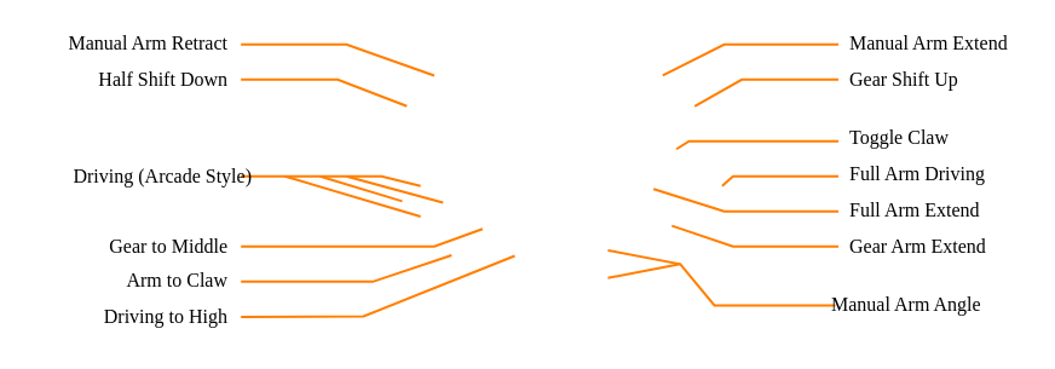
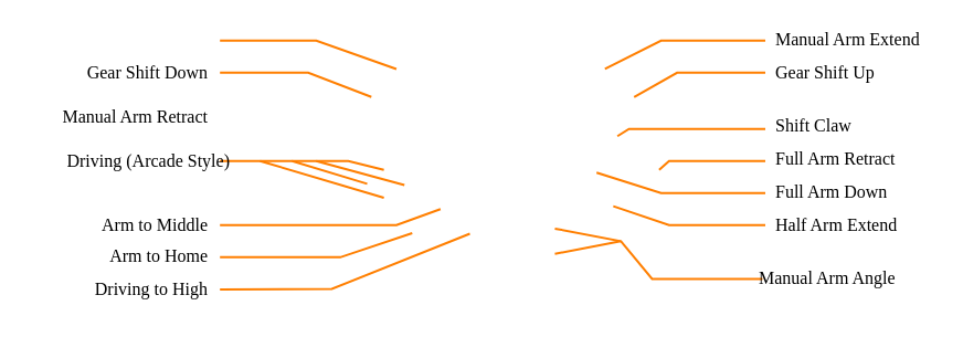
- <mxCell id="31" value="Manual Arm Retract" style="text;html=1;strokeColor=none;fillColor=none;align=right;verticalAlign=middle;whiteSpace=wrap;rounded=0;fontSize=16;fontFamily=FiraGO;fontColor=default;movable=1;resizable=1;rotatable=1;deletable=1;editable=1;connectable=1;" vertex="1" parent="2"><mxGeometry x="10" width="160" height="30" as="geometry" /></mxCell>
+ <mxCell id="31" value="Manual Arm Retract" style="text;html=1;strokeColor=none;fillColor=none;align=right;verticalAlign=middle;whiteSpace=wrap;rounded=0;fontSize=16;fontFamily=FiraGO;fontColor=default;movable=1;resizable=1;rotatable=1;deletable=1;editable=1;connectable=1;" vertex="1" parent="2"><mxGeometry x="10" y="70" width="160" height="30" as="geometry" /></mxCell>
- <mxCell id="30" value="Half Shift Down" style="text;html=1;strokeColor=none;fillColor=none;align=right;verticalAlign=middle;whiteSpace=wrap;rounded=0;fontSize=16;fontFamily=FiraGO;fontColor=default;movable=1;resizable=1;rotatable=1;deletable=1;editable=1;connectable=1;" vertex="1" parent="2"><mxGeometry x="10" y="30" width="160" height="30" as="geometry" /></mxCell>
+ <mxCell id="30" value="Gear Shift Down" style="text;html=1;strokeColor=none;fillColor=none;align=right;verticalAlign=middle;whiteSpace=wrap;rounded=0;fontSize=16;fontFamily=FiraGO;fontColor=default;movable=1;resizable=1;rotatable=1;deletable=1;editable=1;connectable=1;" vertex="1" parent="2"><mxGeometry x="10" y="30" width="160" height="30" as="geometry" /></mxCell>
- <mxCell id="33" value="Toggle Claw" style="text;html=1;strokeColor=none;fillColor=none;align=left;verticalAlign=middle;whiteSpace=wrap;rounded=0;fontSize=16;fontFamily=FiraGO;fontColor=default;movable=1;resizable=1;rotatable=1;deletable=1;editable=1;connectable=1;" vertex="1" parent="2"><mxGeometry x="680" y="78" width="100" height="30" as="geometry" /></mxCell>
+ <mxCell id="33" value="Shift Claw" style="text;html=1;strokeColor=none;fillColor=none;align=left;verticalAlign=middle;whiteSpace=wrap;rounded=0;fontSize=16;fontFamily=FiraGO;fontColor=default;movable=1;resizable=1;rotatable=1;deletable=1;editable=1;connectable=1;" vertex="1" parent="2"><mxGeometry x="680" y="78" width="100" height="30" as="geometry" /></mxCell>
- <mxCell id="24" value="Full Arm Driving" style="text;html=1;strokeColor=none;fillColor=none;align=left;verticalAlign=middle;whiteSpace=wrap;rounded=0;fontSize=16;fontFamily=FiraGO;fontColor=default;movable=1;resizable=1;rotatable=1;deletable=1;editable=1;connectable=1;" vertex="1" parent="2"><mxGeometry x="680" y="108" width="130" height="30" as="geometry" /></mxCell>
+ <mxCell id="24" value="Full Arm Retract" style="text;html=1;strokeColor=none;fillColor=none;align=left;verticalAlign=middle;whiteSpace=wrap;rounded=0;fontSize=16;fontFamily=FiraGO;fontColor=default;movable=1;resizable=1;rotatable=1;deletable=1;editable=1;connectable=1;" vertex="1" parent="2"><mxGeometry x="680" y="108" width="130" height="30" as="geometry" /></mxCell>
- <mxCell id="22" value="Full Arm Extend" style="text;html=1;strokeColor=none;fillColor=none;align=left;verticalAlign=middle;whiteSpace=wrap;rounded=0;fontSize=16;fontFamily=FiraGO;movable=1;resizable=1;rotatable=1;deletable=1;editable=1;connectable=1;" vertex="1" parent="2"><mxGeometry x="680" y="138" width="130" height="30" as="geometry" /></mxCell>
+ <mxCell id="22" value="Full Arm Down" style="text;html=1;strokeColor=none;fillColor=none;align=left;verticalAlign=middle;whiteSpace=wrap;rounded=0;fontSize=16;fontFamily=FiraGO;movable=1;resizable=1;rotatable=1;deletable=1;editable=1;connectable=1;" vertex="1" parent="2"><mxGeometry x="680" y="138" width="130" height="30" as="geometry" /></mxCell>
- <mxCell id="27" value="Gear to Middle" style="text;html=1;strokeColor=none;fillColor=none;align=right;verticalAlign=middle;whiteSpace=wrap;rounded=0;fontSize=16;fontFamily=FiraGO;fontColor=default;movable=1;resizable=1;rotatable=1;deletable=1;editable=1;connectable=1;" vertex="1" parent="2"><mxGeometry x="10" y="168" width="160" height="30" as="geometry" /></mxCell>
+ <mxCell id="27" value="Arm to Middle" style="text;html=1;strokeColor=none;fillColor=none;align=right;verticalAlign=middle;whiteSpace=wrap;rounded=0;fontSize=16;fontFamily=FiraGO;fontColor=default;movable=1;resizable=1;rotatable=1;deletable=1;editable=1;connectable=1;" vertex="1" parent="2"><mxGeometry x="10" y="168" width="160" height="30" as="geometry" /></mxCell>
- <mxCell id="23" value="Gear Arm Extend" style="text;html=1;strokeColor=none;fillColor=none;align=left;verticalAlign=middle;whiteSpace=wrap;rounded=0;fontSize=16;fontFamily=FiraGO;movable=1;resizable=1;rotatable=1;deletable=1;editable=1;connectable=1;" vertex="1" parent="2"><mxGeometry x="680" y="168" width="130" height="30" as="geometry" /></mxCell>
+ <mxCell id="23" value="Half Arm Extend" style="text;html=1;strokeColor=none;fillColor=none;align=left;verticalAlign=middle;whiteSpace=wrap;rounded=0;fontSize=16;fontFamily=FiraGO;movable=1;resizable=1;rotatable=1;deletable=1;editable=1;connectable=1;" vertex="1" parent="2"><mxGeometry x="680" y="168" width="130" height="30" as="geometry" /></mxCell>
- <mxCell id="25" value="Arm to Claw" style="text;html=1;strokeColor=none;fillColor=none;align=right;verticalAlign=middle;whiteSpace=wrap;rounded=0;fontSize=16;fontFamily=FiraGO;fontColor=default;movable=1;resizable=1;rotatable=1;deletable=1;editable=1;connectable=1;" vertex="1" parent="2"><mxGeometry x="10" y="196" width="160" height="30" as="geometry" /></mxCell>
+ <mxCell id="25" value="Arm to Home" style="text;html=1;strokeColor=none;fillColor=none;align=right;verticalAlign=middle;whiteSpace=wrap;rounded=0;fontSize=16;fontFamily=FiraGO;fontColor=default;movable=1;resizable=1;rotatable=1;deletable=1;editable=1;connectable=1;" vertex="1" parent="2"><mxGeometry x="10" y="196" width="160" height="30" as="geometry" /></mxCell>
